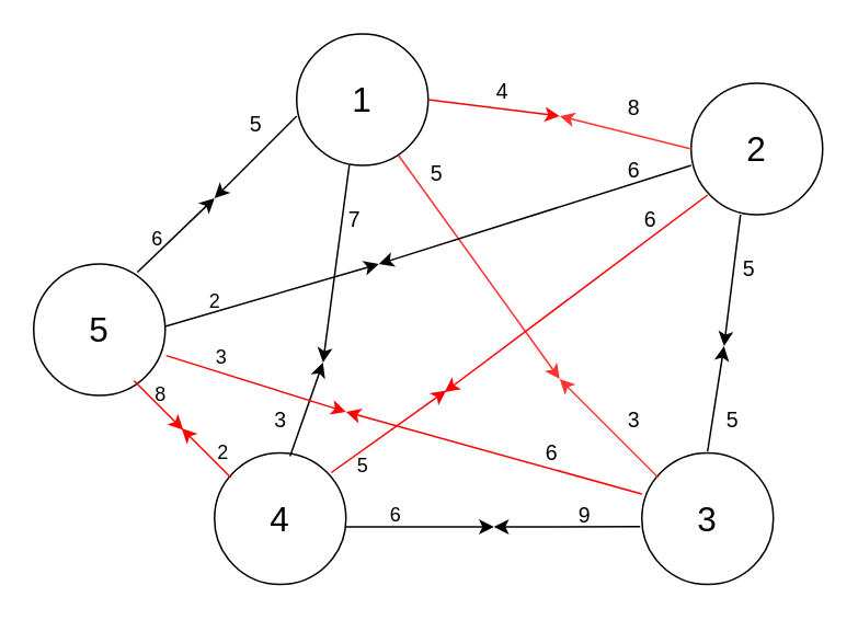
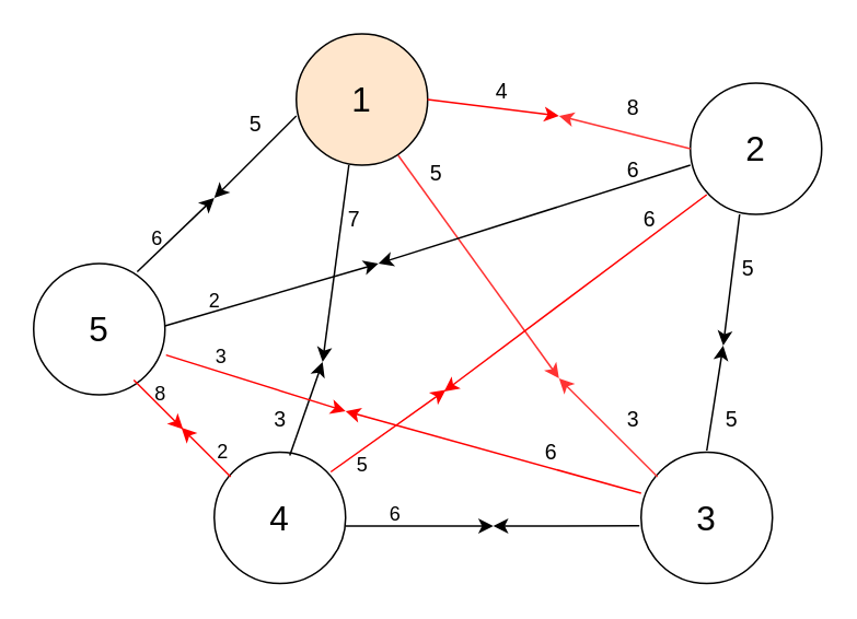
- <mxCell id="2" value="&lt;font style=&quot;font-size: 21px;&quot;&gt;1&lt;/font&gt;" style="ellipse;whiteSpace=wrap;html=1;aspect=fixed;" vertex="1" parent="1"><mxGeometry x="180" y="20" width="80" height="80" as="geometry" /></mxCell>
+ <mxCell id="2" value="&lt;font style=&quot;font-size: 21px;&quot;&gt;1&lt;/font&gt;" style="ellipse;whiteSpace=wrap;html=1;aspect=fixed;fillColor=#ffe6cc;" vertex="1" parent="1"><mxGeometry x="180" y="20" width="80" height="80" as="geometry" /></mxCell>
- <mxCell id="28" value="&lt;font style=&quot;font-size: 13px;&quot;&gt;9&lt;/font&gt;" style="text;html=1;align=center;verticalAlign=middle;resizable=0;points=[];autosize=1;strokeColor=none;fillColor=none;" vertex="1" parent="1"><mxGeometry x="340" y="298" width="30" height="30" as="geometry" /></mxCell>
